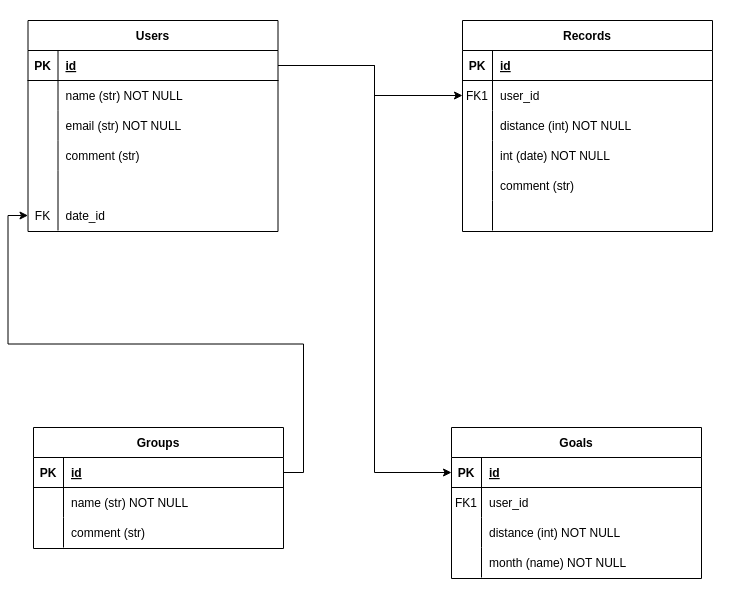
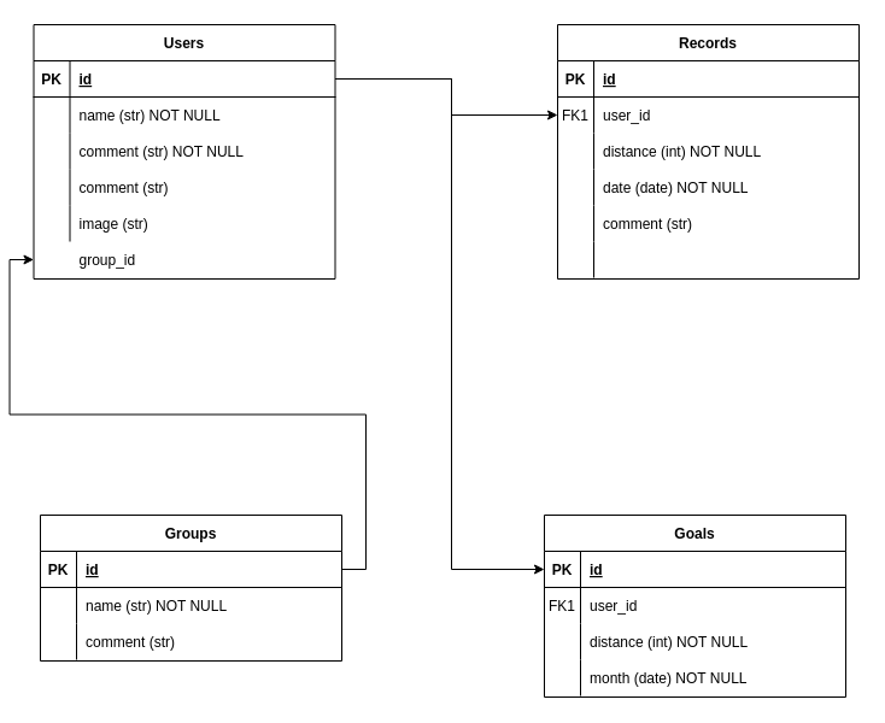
- <mxCell id="34" value="email (str) NOT NULL" style="shape=partialRectangle;overflow=hidden;connectable=0;fillColor=none;top=0;left=0;bottom=0;right=0;align=left;spacingLeft=6;" vertex="1" parent="32"><mxGeometry x="30" width="220" height="30" as="geometry"><mxRectangle width="220" height="30" as="alternateBounds" /></mxGeometry></mxCell>
+ <mxCell id="34" value="comment (str) NOT NULL" style="shape=partialRectangle;overflow=hidden;connectable=0;fillColor=none;top=0;left=0;bottom=0;right=0;align=left;spacingLeft=6;" vertex="1" parent="32"><mxGeometry x="30" width="220" height="30" as="geometry"><mxRectangle width="220" height="30" as="alternateBounds" /></mxGeometry></mxCell>
- <mxCell id="56" value="int (date) NOT NULL" style="shape=partialRectangle;overflow=hidden;connectable=0;fillColor=none;top=0;left=0;bottom=0;right=0;align=left;spacingLeft=6;" vertex="1" parent="54"><mxGeometry x="30" width="220" height="30" as="geometry"><mxRectangle width="220" height="30" as="alternateBounds" /></mxGeometry></mxCell>
+ <mxCell id="56" value="date (date) NOT NULL" style="shape=partialRectangle;overflow=hidden;connectable=0;fillColor=none;top=0;left=0;bottom=0;right=0;align=left;spacingLeft=6;" vertex="1" parent="54"><mxGeometry x="30" width="220" height="30" as="geometry"><mxRectangle width="220" height="30" as="alternateBounds" /></mxGeometry></mxCell>
+ <mxCell id="40" value="image (str) " style="shape=partialRectangle;overflow=hidden;connectable=0;fillColor=none;top=0;left=0;bottom=0;right=0;align=left;spacingLeft=6;" vertex="1" parent="38"><mxGeometry x="30" width="220" height="30" as="geometry"><mxRectangle width="220" height="30" as="alternateBounds" /></mxGeometry></mxCell>
- <mxCell id="42" value="FK" style="shape=partialRectangle;overflow=hidden;connectable=0;fillColor=none;top=0;left=0;bottom=0;right=0;" vertex="1" parent="41"><mxGeometry width="30" height="30" as="geometry"><mxRectangle width="30" height="30" as="alternateBounds" /></mxGeometry></mxCell>
- <mxCell id="43" value="date_id" style="shape=partialRectangle;overflow=hidden;connectable=0;fillColor=none;top=0;left=0;bottom=0;right=0;align=left;spacingLeft=6;" vertex="1" parent="41"><mxGeometry x="30" width="220" height="30" as="geometry"><mxRectangle width="220" height="30" as="alternateBounds" /></mxGeometry></mxCell>
+ <mxCell id="43" value="group_id" style="shape=partialRectangle;overflow=hidden;connectable=0;fillColor=none;top=0;left=0;bottom=0;right=0;align=left;spacingLeft=6;" vertex="1" parent="41"><mxGeometry x="30" width="220" height="30" as="geometry"><mxRectangle width="220" height="30" as="alternateBounds" /></mxGeometry></mxCell>
- <mxCell id="24" value="month (name) NOT NULL" style="shape=partialRectangle;overflow=hidden;connectable=0;fillColor=none;top=0;left=0;bottom=0;right=0;align=left;spacingLeft=6;" vertex="1" parent="22"><mxGeometry x="30" width="220" height="30" as="geometry"><mxRectangle width="220" height="30" as="alternateBounds" /></mxGeometry></mxCell>
+ <mxCell id="24" value="month (date) NOT NULL" style="shape=partialRectangle;overflow=hidden;connectable=0;fillColor=none;top=0;left=0;bottom=0;right=0;align=left;spacingLeft=6;" vertex="1" parent="22"><mxGeometry x="30" width="220" height="30" as="geometry"><mxRectangle width="220" height="30" as="alternateBounds" /></mxGeometry></mxCell>
